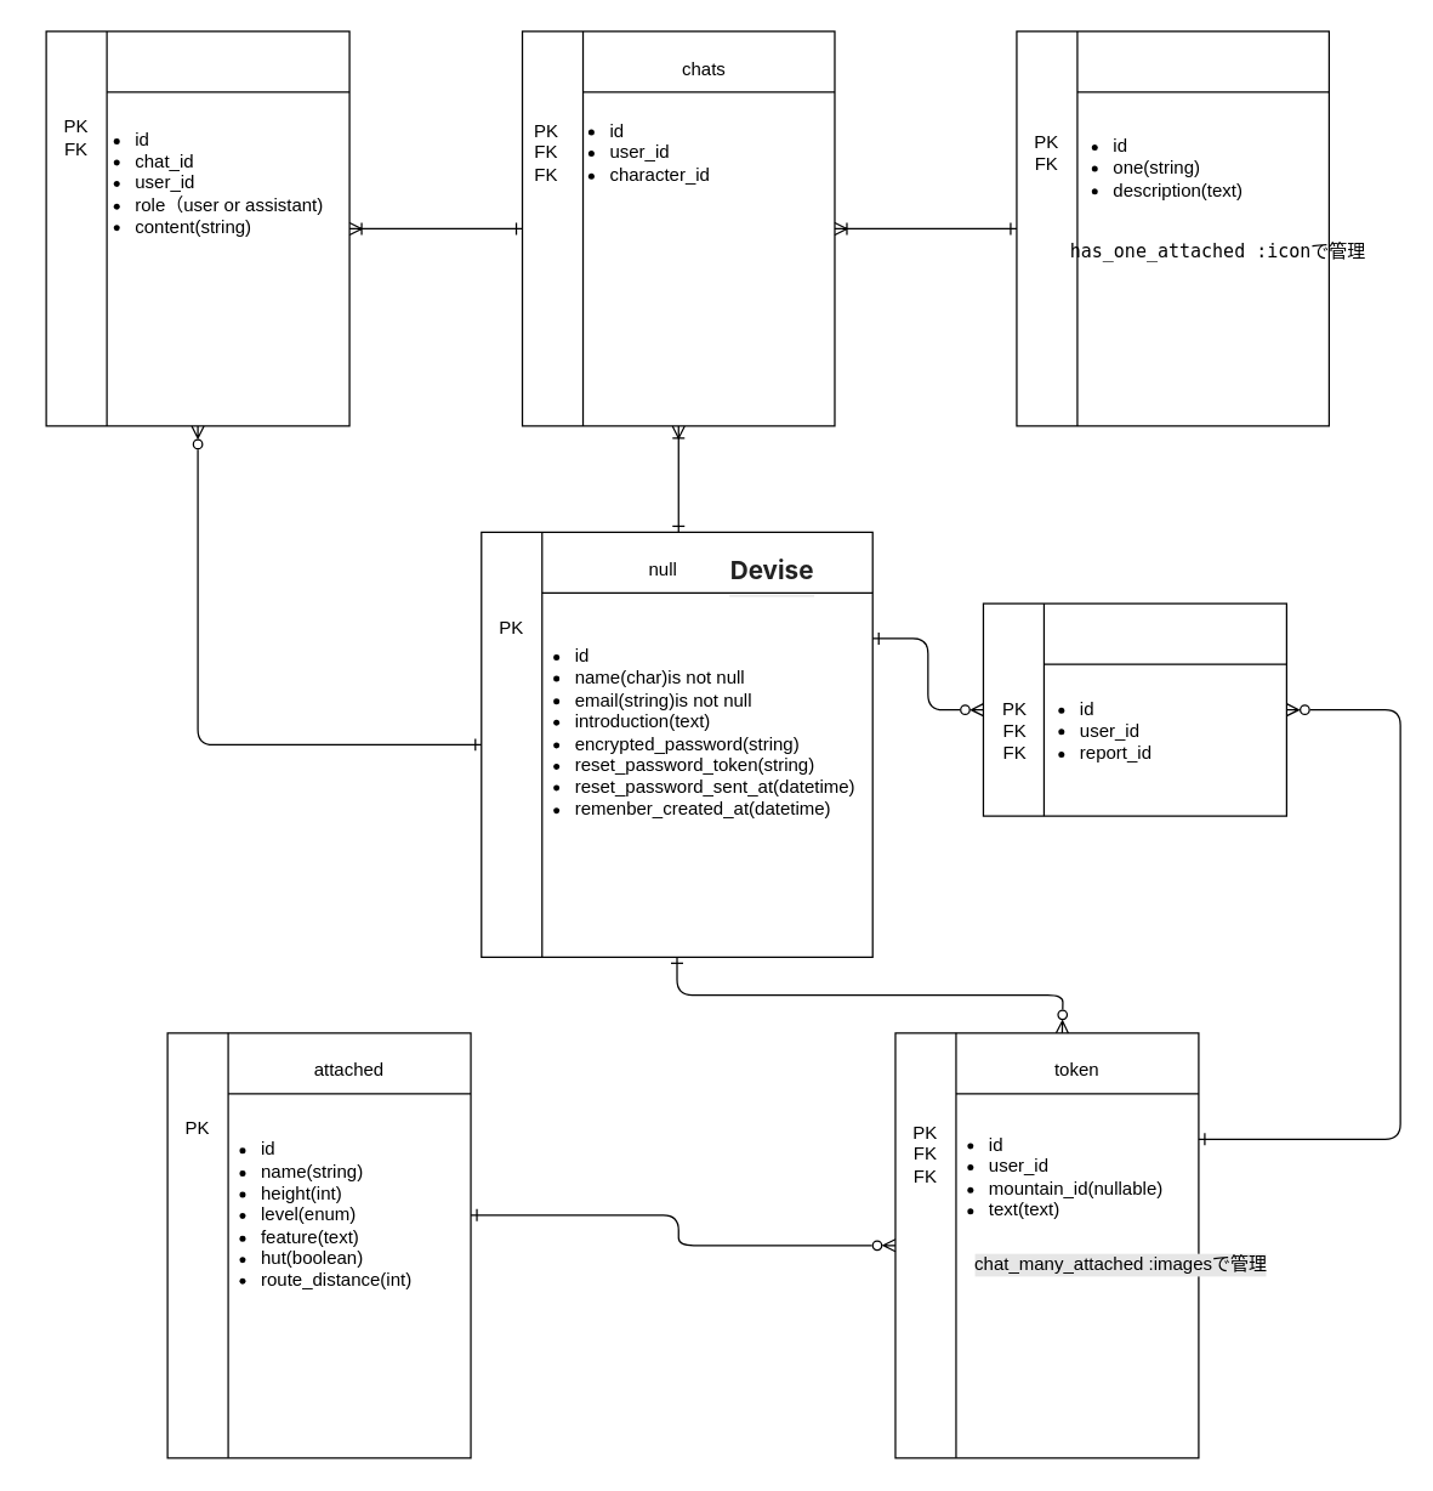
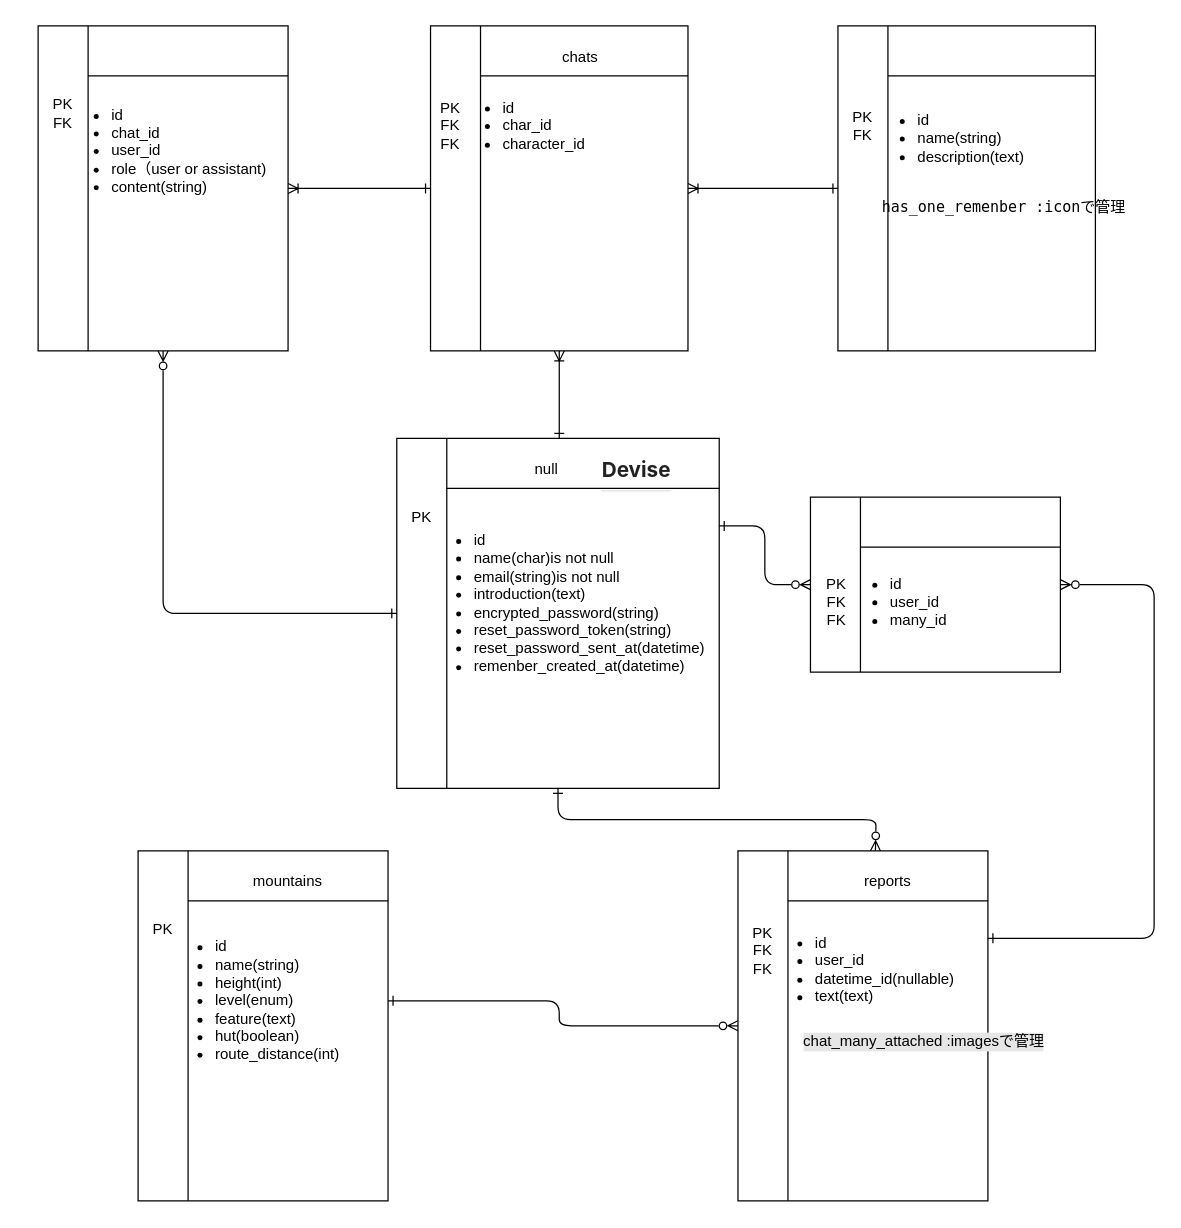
- <mxCell id="26" value="&lt;ul&gt;&lt;li&gt;id&lt;/li&gt;&lt;li&gt;user_id&lt;/li&gt;&lt;li&gt;character_id&lt;/li&gt;&lt;/ul&gt;" style="text;strokeColor=none;align=left;fillColor=none;html=1;verticalAlign=middle;whiteSpace=wrap;rounded=0;" vertex="1" parent="24"><mxGeometry x="-24" y="30" width="140" height="100" as="geometry" /></mxCell>
+ <mxCell id="26" value="&lt;ul&gt;&lt;li&gt;id&lt;/li&gt;&lt;li&gt;char_id&lt;/li&gt;&lt;li&gt;character_id&lt;/li&gt;&lt;/ul&gt;" style="text;strokeColor=none;align=left;fillColor=none;html=1;verticalAlign=middle;whiteSpace=wrap;rounded=0;" vertex="1" parent="24"><mxGeometry x="-24" y="30" width="140" height="100" as="geometry" /></mxCell>
- <mxCell id="42" value="&lt;ul&gt;&lt;li&gt;id&lt;/li&gt;&lt;li&gt;one(string)&lt;/li&gt;&lt;li&gt;description(text)&lt;/li&gt;&lt;/ul&gt;" style="text;strokeColor=none;align=left;fillColor=none;html=1;verticalAlign=middle;whiteSpace=wrap;rounded=0;" vertex="1" parent="41"><mxGeometry x="-18" y="40" width="140" height="100" as="geometry" /></mxCell>
+ <mxCell id="42" value="&lt;ul&gt;&lt;li&gt;id&lt;/li&gt;&lt;li&gt;name(string)&lt;/li&gt;&lt;li&gt;description(text)&lt;/li&gt;&lt;/ul&gt;" style="text;strokeColor=none;align=left;fillColor=none;html=1;verticalAlign=middle;whiteSpace=wrap;rounded=0;" vertex="1" parent="41"><mxGeometry x="-18" y="40" width="140" height="100" as="geometry" /></mxCell>
- <mxCell id="43" value="&lt;code data-end=&quot;737&quot; data-start=&quot;713&quot;&gt;has_one_attached :iconで管理&lt;/code&gt;" style="text;strokeColor=none;align=center;fillColor=none;html=1;verticalAlign=middle;whiteSpace=wrap;rounded=0;" vertex="1" parent="41"><mxGeometry x="-16" y="105" width="218" height="80" as="geometry" /></mxCell>
+ <mxCell id="43" value="&lt;code data-end=&quot;737&quot; data-start=&quot;713&quot;&gt;has_one_remenber :iconで管理&lt;/code&gt;" style="text;strokeColor=none;align=center;fillColor=none;html=1;verticalAlign=middle;whiteSpace=wrap;rounded=0;" vertex="1" parent="41"><mxGeometry x="-16" y="105" width="218" height="80" as="geometry" /></mxCell>
- <mxCell id="34" value="&lt;ul&gt;&lt;li&gt;id&lt;/li&gt;&lt;li&gt;user_id&lt;/li&gt;&lt;li&gt;report_id&lt;/li&gt;&lt;/ul&gt;" style="text;strokeColor=none;align=left;fillColor=none;html=1;verticalAlign=middle;whiteSpace=wrap;rounded=0;" vertex="1" parent="33"><mxGeometry x="-18" y="44" width="140" height="80" as="geometry" /></mxCell>
+ <mxCell id="34" value="&lt;ul&gt;&lt;li&gt;id&lt;/li&gt;&lt;li&gt;user_id&lt;/li&gt;&lt;li&gt;many_id&lt;/li&gt;&lt;/ul&gt;" style="text;strokeColor=none;align=left;fillColor=none;html=1;verticalAlign=middle;whiteSpace=wrap;rounded=0;" vertex="1" parent="33"><mxGeometry x="-18" y="44" width="140" height="80" as="geometry" /></mxCell>
- <mxCell id="12" value="attached" style="text;strokeColor=none;align=center;fillColor=none;html=1;verticalAlign=middle;whiteSpace=wrap;rounded=0;" vertex="1" parent="11"><mxGeometry x="50" y="10" width="60" height="30" as="geometry" /></mxCell>
+ <mxCell id="12" value="mountains" style="text;strokeColor=none;align=center;fillColor=none;html=1;verticalAlign=middle;whiteSpace=wrap;rounded=0;" vertex="1" parent="11"><mxGeometry x="50" y="10" width="60" height="30" as="geometry" /></mxCell>
- <mxCell id="17" value="token" style="text;strokeColor=none;align=center;fillColor=none;html=1;verticalAlign=middle;whiteSpace=wrap;rounded=0;" vertex="1" parent="16"><mxGeometry x="50" y="10" width="60" height="30" as="geometry" /></mxCell>
+ <mxCell id="17" value="reports" style="text;strokeColor=none;align=center;fillColor=none;html=1;verticalAlign=middle;whiteSpace=wrap;rounded=0;" vertex="1" parent="16"><mxGeometry x="50" y="10" width="60" height="30" as="geometry" /></mxCell>
- <mxCell id="18" value="&lt;ul&gt;&lt;li&gt;id&lt;/li&gt;&lt;li&gt;user_id&lt;/li&gt;&lt;li&gt;mountain_id(nullable)&lt;/li&gt;&lt;li&gt;text(text)&lt;/li&gt;&lt;/ul&gt;" style="text;strokeColor=none;align=left;fillColor=none;html=1;verticalAlign=middle;whiteSpace=wrap;rounded=0;" vertex="1" parent="16"><mxGeometry x="-20" y="20" width="160" height="150" as="geometry" /></mxCell>
+ <mxCell id="18" value="&lt;ul&gt;&lt;li&gt;id&lt;/li&gt;&lt;li&gt;user_id&lt;/li&gt;&lt;li&gt;datetime_id(nullable)&lt;/li&gt;&lt;li&gt;text(text)&lt;/li&gt;&lt;/ul&gt;" style="text;strokeColor=none;align=left;fillColor=none;html=1;verticalAlign=middle;whiteSpace=wrap;rounded=0;" vertex="1" parent="16"><mxGeometry x="-20" y="20" width="160" height="150" as="geometry" /></mxCell>
